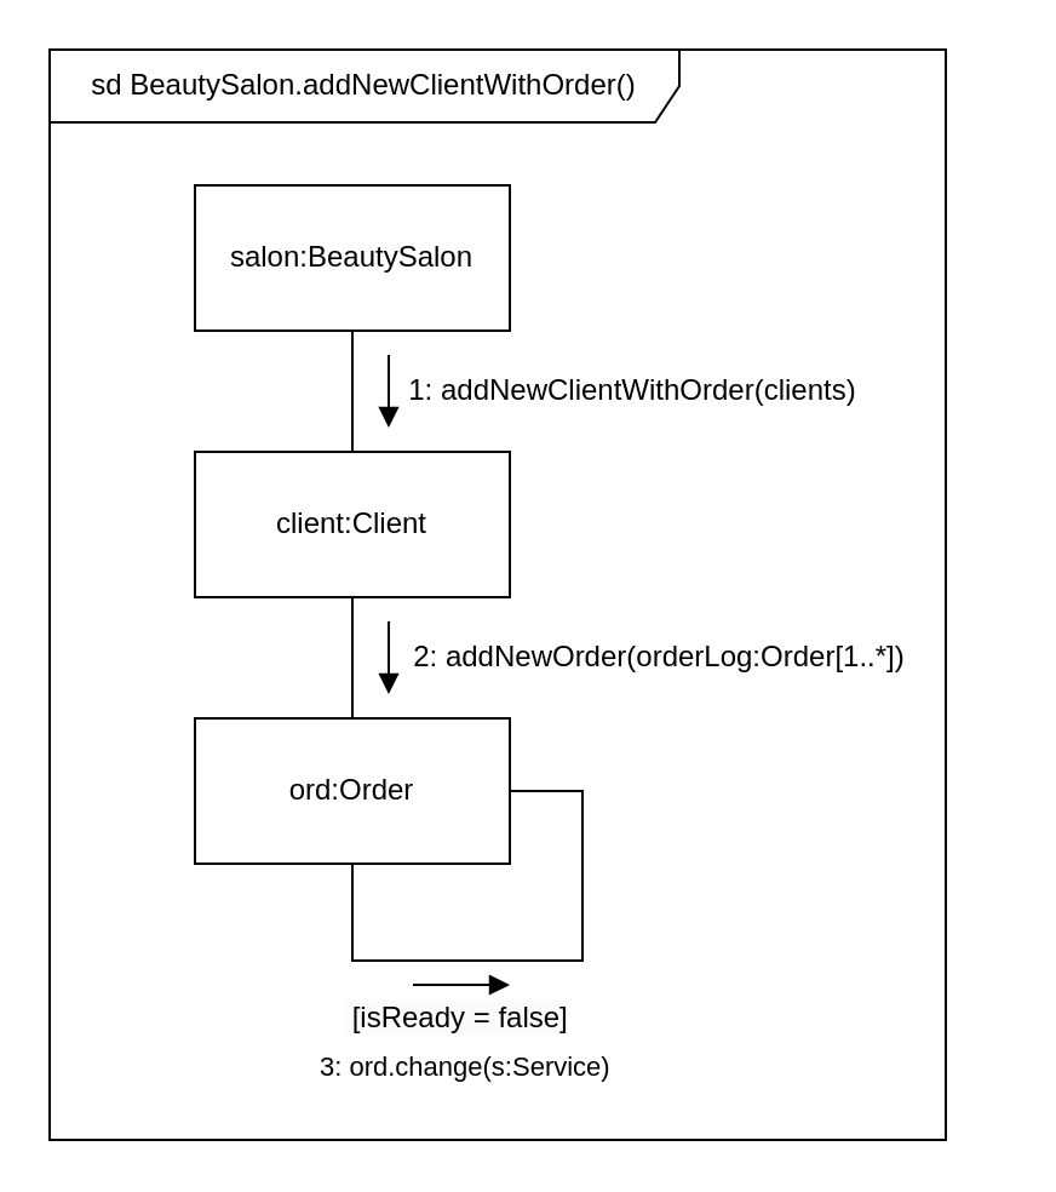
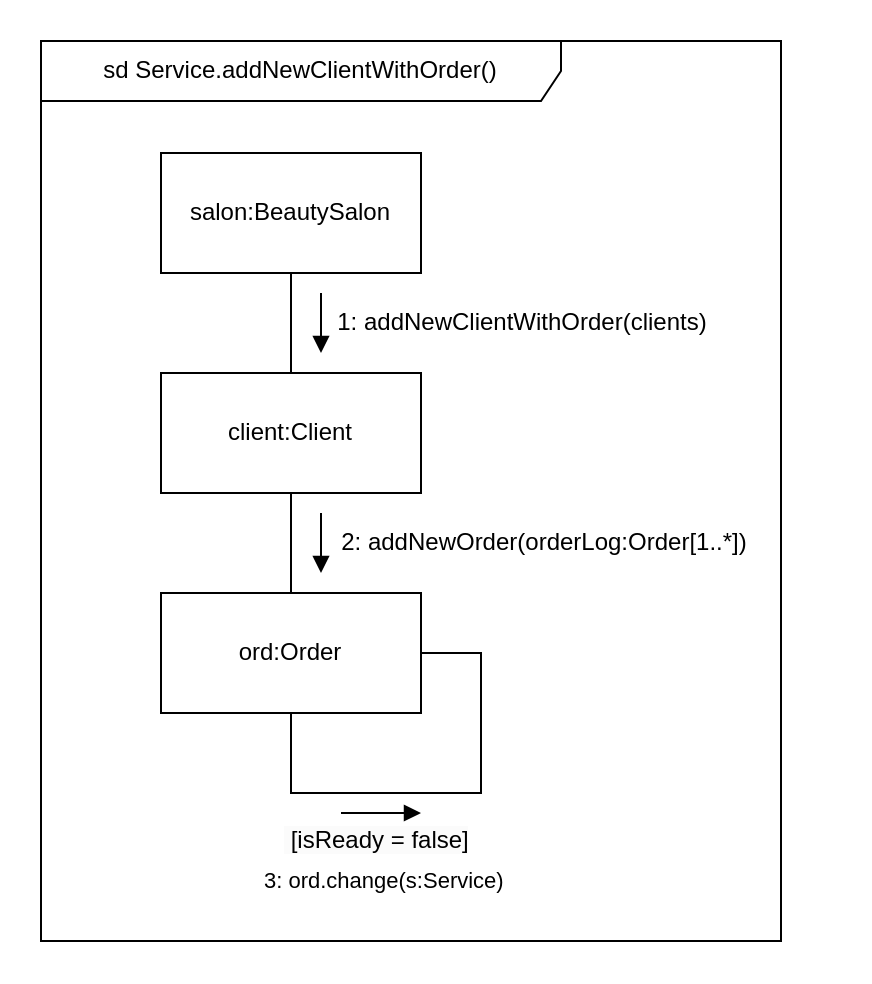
- <mxCell id="15" value="sd BeautySalon.&lt;span style=&quot;border-color: var(--border-color); text-align: left;&quot;&gt;addNewClientWithOrder&lt;/span&gt;()" style="shape=umlFrame;whiteSpace=wrap;html=1;pointerEvents=0;width=260;height=30;" parent="1" vertex="1"><mxGeometry x="20" y="20" width="370" height="450" as="geometry" /></mxCell>
+ <mxCell id="15" value="sd Service.&lt;span style=&quot;border-color: var(--border-color); text-align: left;&quot;&gt;addNewClientWithOrder&lt;/span&gt;()" style="shape=umlFrame;whiteSpace=wrap;html=1;pointerEvents=0;width=260;height=30;" parent="1" vertex="1"><mxGeometry x="20" y="20" width="370" height="450" as="geometry" /></mxCell>
